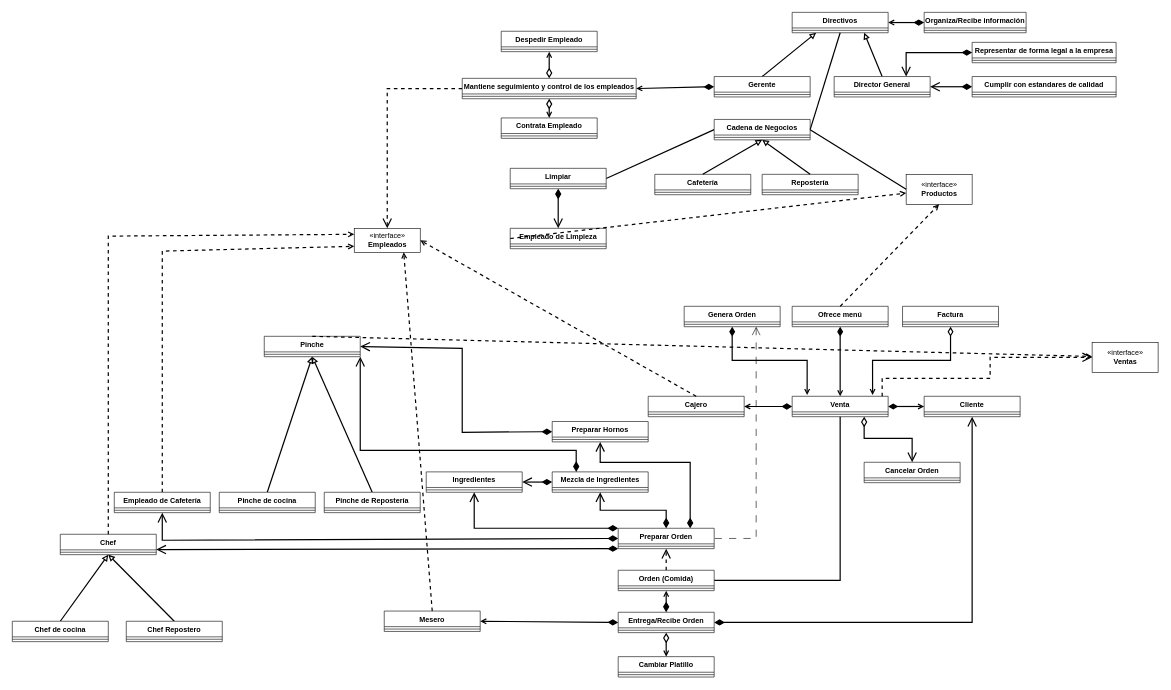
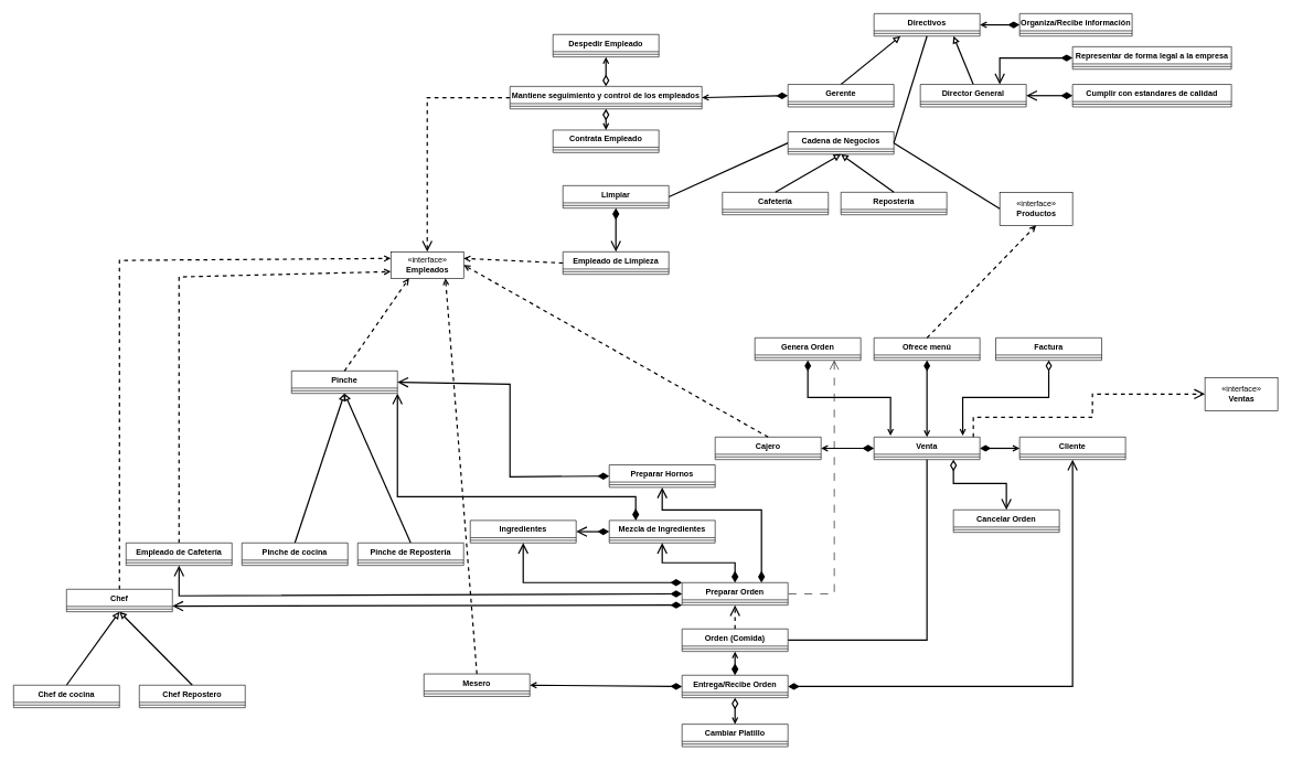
- <mxCell id="114" style="edgeStyle=none;rounded=0;orthogonalLoop=1;jettySize=auto;html=1;exitX=0;exitY=0.5;exitDx=0;exitDy=0;endArrow=open;endFill=0;dashed=1;strokeWidth=2;" parent="1" source="10" target="51" edge="1"><mxGeometry relative="1" as="geometry"><mxPoint x="825" y="349.25" as="sourcePoint" /><mxPoint x="365" y="81.75" as="targetPoint" /></mxGeometry></mxCell>
+ <mxCell id="114" style="edgeStyle=none;rounded=0;orthogonalLoop=1;jettySize=auto;html=1;exitX=0;exitY=0.5;exitDx=0;exitDy=0;entryX=1;entryY=0.25;entryDx=0;entryDy=0;endArrow=open;endFill=0;dashed=1;strokeWidth=2;" parent="1" source="10" target="20" edge="1"><mxGeometry relative="1" as="geometry"><mxPoint x="825" y="349.25" as="sourcePoint" /><mxPoint x="365" y="81.75" as="targetPoint" /></mxGeometry></mxCell>
- <mxCell id="22" style="edgeStyle=none;rounded=0;orthogonalLoop=1;jettySize=auto;html=1;exitX=0.5;exitY=0;exitDx=0;exitDy=0;endArrow=open;endFill=0;dashed=1;strokeWidth=2;" parent="1" source="12" target="71" edge="1"><mxGeometry relative="1" as="geometry"><mxPoint x="240" y="590" as="sourcePoint" /><mxPoint x="515" y="460" as="targetPoint" /></mxGeometry></mxCell>
+ <mxCell id="22" style="edgeStyle=none;rounded=0;orthogonalLoop=1;jettySize=auto;html=1;exitX=0.5;exitY=0;exitDx=0;exitDy=0;entryX=0.25;entryY=1;entryDx=0;entryDy=0;endArrow=open;endFill=0;dashed=1;strokeWidth=2;" parent="1" source="12" target="20" edge="1"><mxGeometry relative="1" as="geometry"><mxPoint x="240" y="590" as="sourcePoint" /><mxPoint x="515" y="460" as="targetPoint" /></mxGeometry></mxCell>
